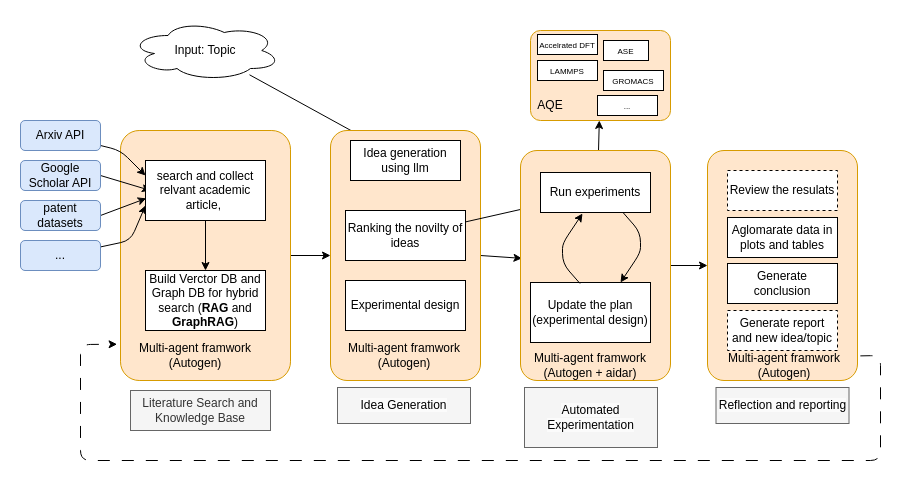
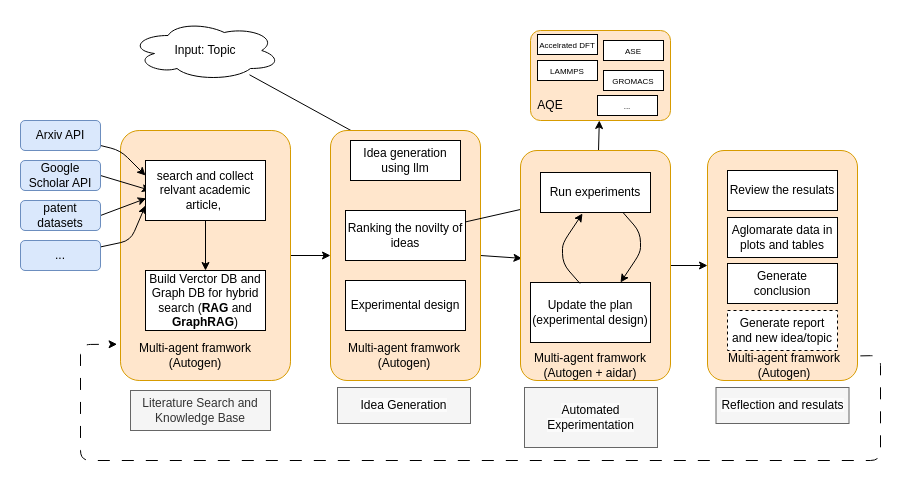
- <mxCell id="38" value="&lt;font style=&quot;font-size: 8px;&quot;&gt;ASE&lt;/font&gt;" style="rounded=0;whiteSpace=wrap;html=1;" vertex="1" parent="1"><mxGeometry x="603" y="40" width="45" height="20" as="geometry" /></mxCell>
+ <mxCell id="38" value="&lt;font style=&quot;font-size: 8px;&quot;&gt;ASE&lt;/font&gt;" style="rounded=0;whiteSpace=wrap;html=1;" vertex="1" parent="1"><mxGeometry x="603" y="40" width="60" height="20" as="geometry" /></mxCell>
- <mxCell id="46" value="Review the resulats" style="rounded=0;whiteSpace=wrap;html=1;dashed=1;" vertex="1" parent="1"><mxGeometry x="727" y="170" width="110" height="40" as="geometry" /></mxCell>
+ <mxCell id="46" value="Review the resulats" style="rounded=0;whiteSpace=wrap;html=1;" vertex="1" parent="1"><mxGeometry x="727" y="170" width="110" height="40" as="geometry" /></mxCell>
- <mxCell id="49" value="&lt;span style=&quot;color: rgb(0, 0, 0); font-family: Helvetica; font-size: 12px; font-style: normal; font-variant-ligatures: normal; font-variant-caps: normal; font-weight: 400; letter-spacing: normal; orphans: 2; text-align: center; text-indent: 0px; text-transform: none; widows: 2; word-spacing: 0px; -webkit-text-stroke-width: 0px; background-color: rgb(251, 251, 251); text-decoration-thickness: initial; text-decoration-style: initial; text-decoration-color: initial; float: none; display: inline !important;&quot;&gt;Reflection and reporting&lt;/span&gt;" style="text;html=1;strokeColor=#666666;fillColor=#f5f5f5;align=center;verticalAlign=middle;whiteSpace=wrap;rounded=0;fontColor=#333333;" vertex="1" parent="1"><mxGeometry x="715.5" y="387" width="133" height="36" as="geometry" /></mxCell>
+ <mxCell id="49" value="&lt;span style=&quot;color: rgb(0, 0, 0); font-family: Helvetica; font-size: 12px; font-style: normal; font-variant-ligatures: normal; font-variant-caps: normal; font-weight: 400; letter-spacing: normal; orphans: 2; text-align: center; text-indent: 0px; text-transform: none; widows: 2; word-spacing: 0px; -webkit-text-stroke-width: 0px; background-color: rgb(251, 251, 251); text-decoration-thickness: initial; text-decoration-style: initial; text-decoration-color: initial; float: none; display: inline !important;&quot;&gt;Reflection and resulats&lt;/span&gt;" style="text;html=1;strokeColor=#666666;fillColor=#f5f5f5;align=center;verticalAlign=middle;whiteSpace=wrap;rounded=0;fontColor=#333333;" vertex="1" parent="1"><mxGeometry x="715.5" y="387" width="133" height="36" as="geometry" /></mxCell>
